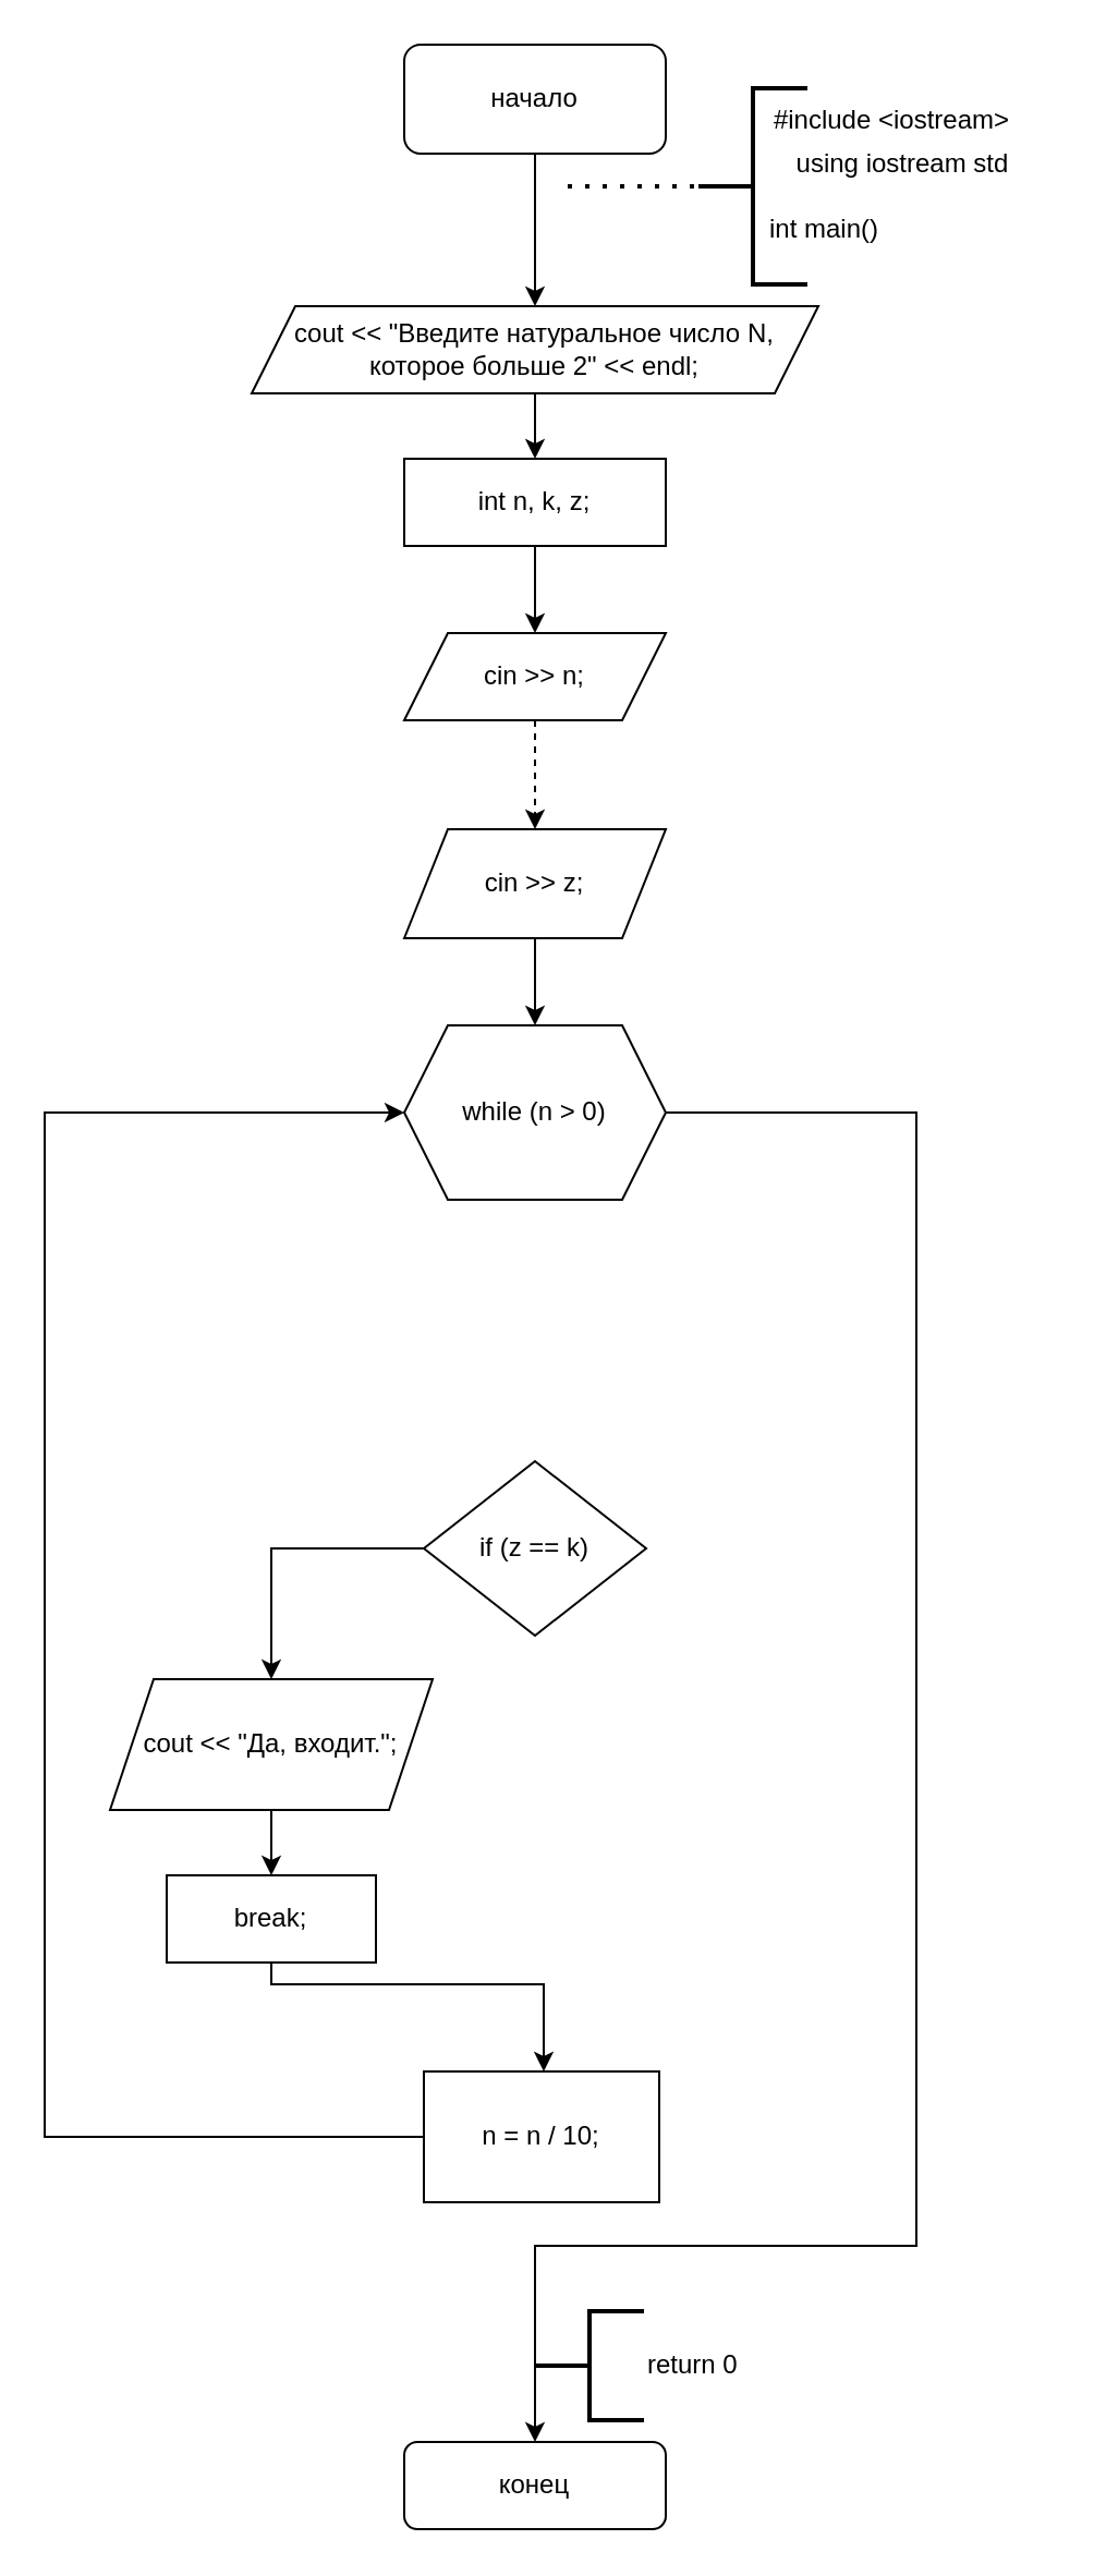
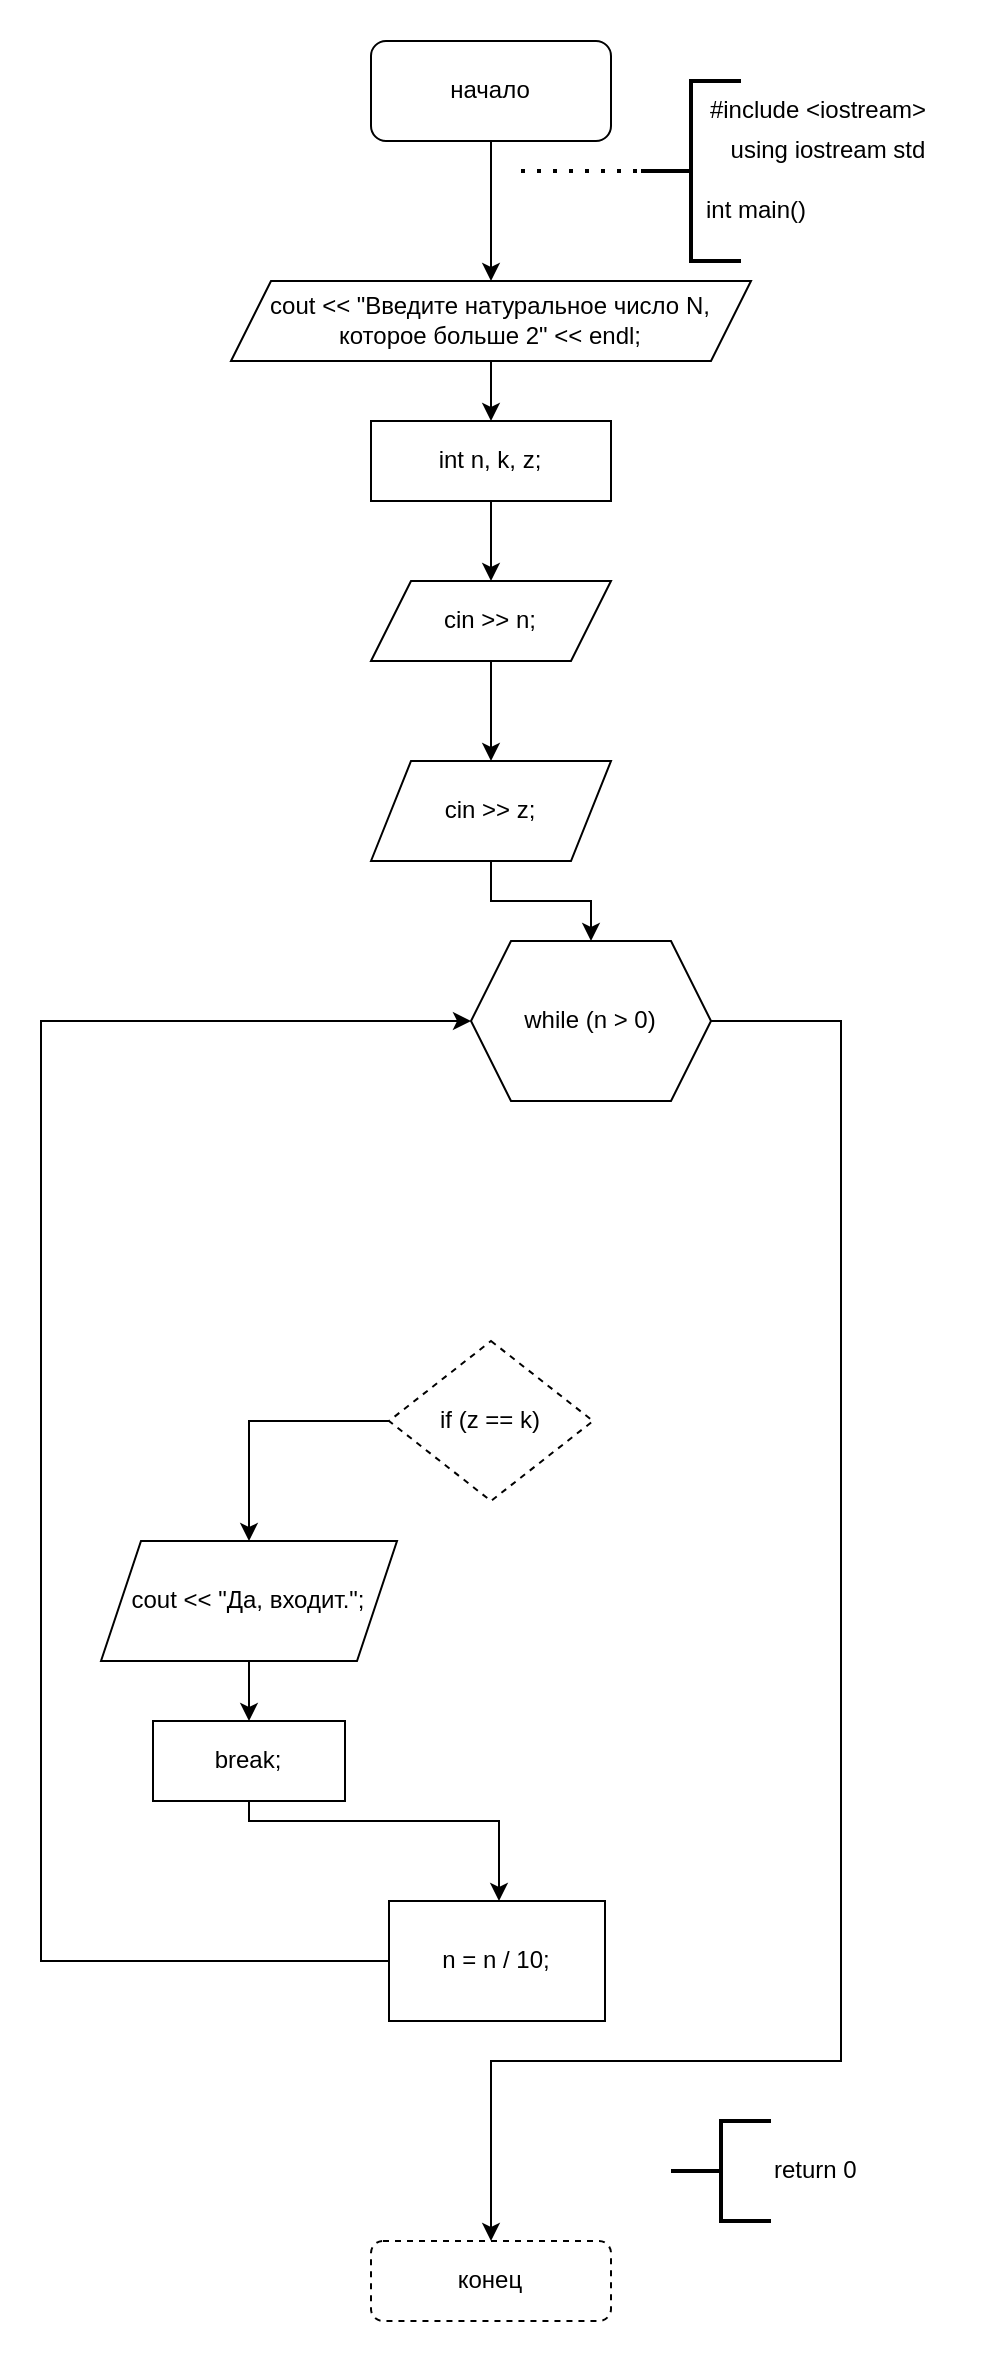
- <mxCell id="8" style="edgeStyle=orthogonalEdgeStyle;rounded=0;orthogonalLoop=1;jettySize=auto;html=1;entryX=0.5;entryY=0;entryDx=0;entryDy=0;dashed=1;" edge="1" parent="1" source="9" target="17"><mxGeometry relative="1" as="geometry" /></mxCell>
+ <mxCell id="8" style="edgeStyle=orthogonalEdgeStyle;rounded=0;orthogonalLoop=1;jettySize=auto;html=1;entryX=0.5;entryY=0;entryDx=0;entryDy=0;" edge="1" parent="1" source="9" target="17"><mxGeometry relative="1" as="geometry" /></mxCell>
- <mxCell id="19" value="while (n &gt; 0)" style="shape=hexagon;perimeter=hexagonPerimeter2;whiteSpace=wrap;html=1;fixedSize=1;" vertex="1" parent="1"><mxGeometry x="185" y="470" width="120" height="80" as="geometry" /></mxCell>
+ <mxCell id="19" value="while (n &gt; 0)" style="shape=hexagon;perimeter=hexagonPerimeter2;whiteSpace=wrap;html=1;fixedSize=1;" vertex="1" parent="1"><mxGeometry x="235" y="470" width="120" height="80" as="geometry" /></mxCell>
- <mxCell id="21" value="if (z == k)" style="rhombus;whiteSpace=wrap;html=1;" vertex="1" parent="1"><mxGeometry x="194" y="670" width="102" height="80" as="geometry" /></mxCell>
+ <mxCell id="21" value="if (z == k)" style="rhombus;whiteSpace=wrap;html=1;dashed=1;" vertex="1" parent="1"><mxGeometry x="194" y="670" width="102" height="80" as="geometry" /></mxCell>
- <mxCell id="11" value="return 0" style="strokeWidth=2;html=1;shape=mxgraph.flowchart.annotation_2;align=left;labelPosition=right;pointerEvents=1;" vertex="1" parent="1"><mxGeometry x="245" y="1060" width="50" height="50" as="geometry" /></mxCell>
+ <mxCell id="11" value="return 0" style="strokeWidth=2;html=1;shape=mxgraph.flowchart.annotation_2;align=left;labelPosition=right;pointerEvents=1;" vertex="1" parent="1"><mxGeometry x="335" y="1060" width="50" height="50" as="geometry" /></mxCell>
- <mxCell id="10" value="конец" style="rounded=1;whiteSpace=wrap;html=1;" vertex="1" parent="1"><mxGeometry x="185" y="1120" width="120" height="40" as="geometry" /></mxCell>
+ <mxCell id="10" value="конец" style="rounded=1;whiteSpace=wrap;html=1;dashed=1;" vertex="1" parent="1"><mxGeometry x="185" y="1120" width="120" height="40" as="geometry" /></mxCell>
